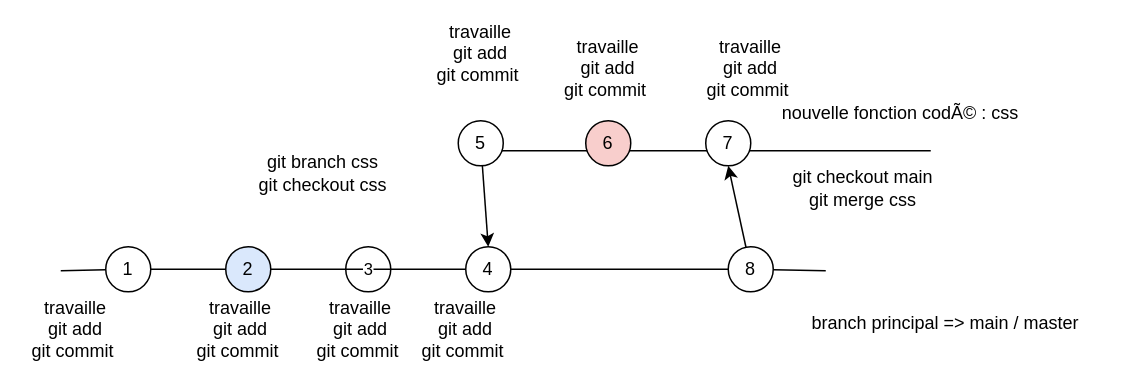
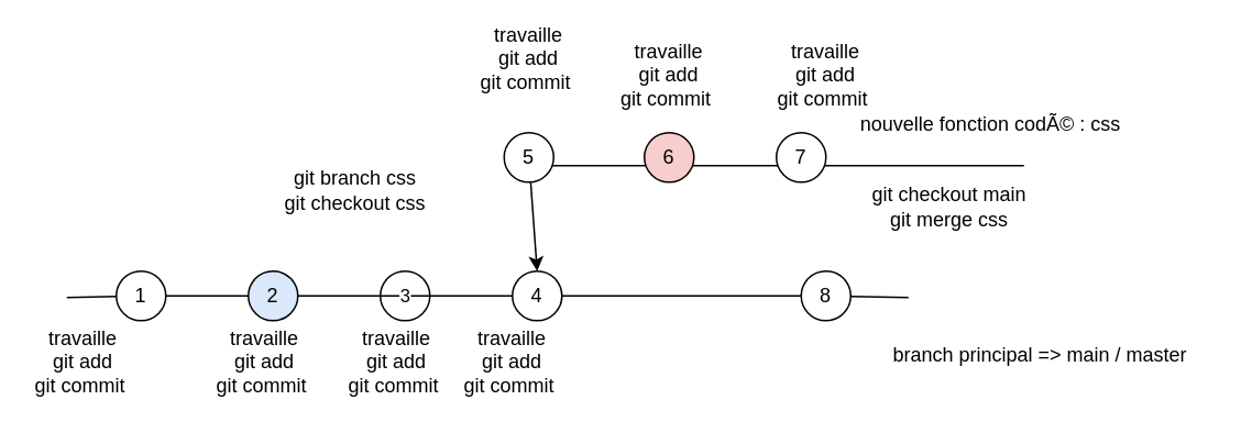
- <mxCell id="26" style="edgeStyle=none;html=1;entryX=0.5;entryY=1;entryDx=0;entryDy=0;" edge="1" parent="1" source="27" target="21"><mxGeometry relative="1" as="geometry" /></mxCell>
